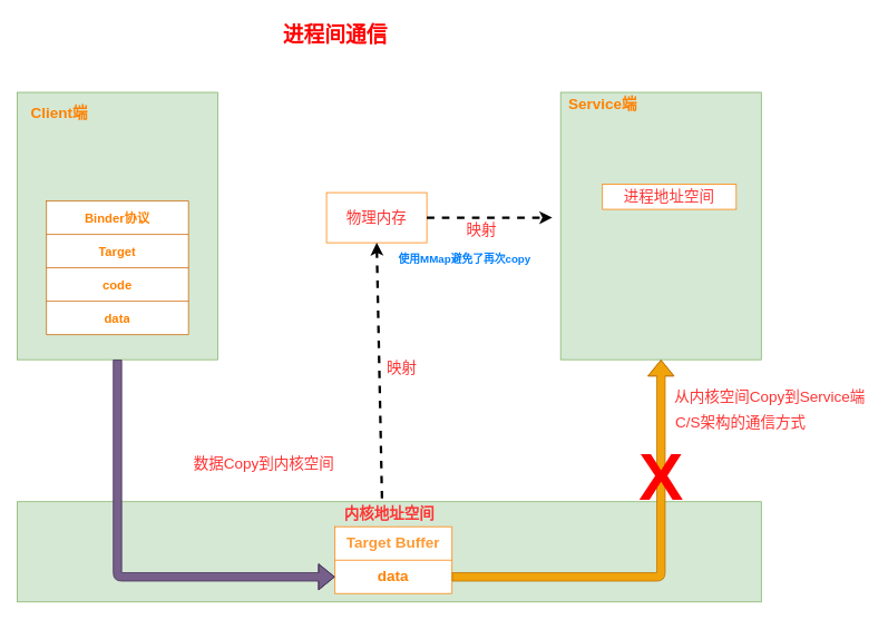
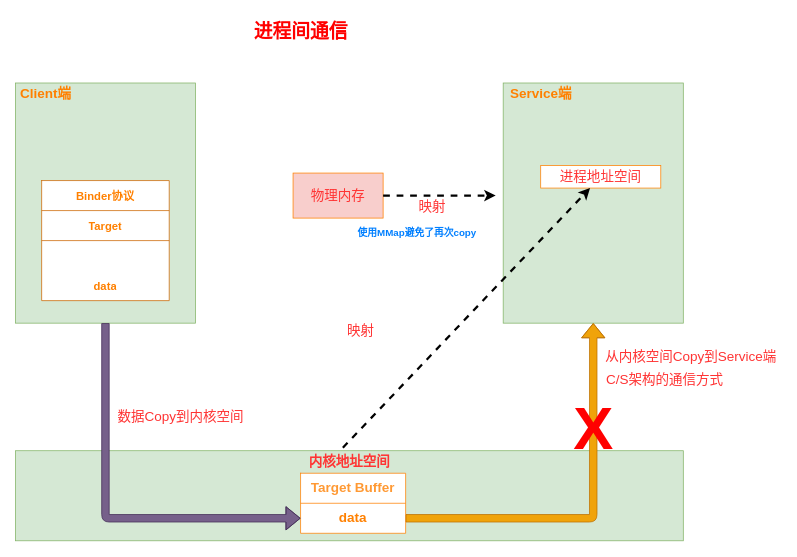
- <mxCell id="13" value="Client端" style="text;html=1;align=center;verticalAlign=middle;resizable=0;points=[];autosize=1;strokeColor=none;fontSize=18;fontColor=#FF8000;fontStyle=1" parent="1" vertex="1"><mxGeometry x="30" y="120" width="80" height="30" as="geometry" /></mxCell>
+ <mxCell id="13" value="Client端" style="text;html=1;align=center;verticalAlign=middle;resizable=0;points=[];autosize=1;strokeColor=none;fontSize=18;fontColor=#FF8000;fontStyle=1" parent="1" vertex="1"><mxGeometry x="20" y="110" width="80" height="30" as="geometry" /></mxCell>
- <mxCell id="29" value="物理内存" style="rounded=0;whiteSpace=wrap;html=1;fontSize=18;fontColor=#FF3333;strokeColor=#FF8000;" parent="1" vertex="1"><mxGeometry x="390" y="230" width="120" height="60" as="geometry" /></mxCell>
+ <mxCell id="29" value="物理内存" style="rounded=0;whiteSpace=wrap;html=1;fontSize=18;fontColor=#FF3333;strokeColor=#FF8000;fillColor=#f8cecc;" parent="1" vertex="1"><mxGeometry x="390" y="230" width="120" height="60" as="geometry" /></mxCell>
- <mxCell id="10" value="code" style="shape=partialRectangle;html=1;whiteSpace=wrap;connectable=0;overflow=hidden;fillColor=none;top=0;left=0;bottom=0;right=0;fontSize=15;fontStyle=1;fontColor=#FF8000;strokeColor=#CC6600;" parent="9" vertex="1"><mxGeometry width="170" height="40" as="geometry" /></mxCell>
- <mxCell id="30" value="" style="endArrow=classic;html=1;fontSize=18;fontColor=#FF3333;exitX=0.428;exitY=-0.133;exitDx=0;exitDy=0;exitPerimeter=0;entryX=0.5;entryY=1;entryDx=0;entryDy=0;dashed=1;strokeWidth=3;" parent="1" source="15" target="29" edge="1"><mxGeometry width="50" height="50" relative="1" as="geometry"><mxPoint x="440" y="480" as="sourcePoint" /><mxPoint x="490" y="430" as="targetPoint" /></mxGeometry></mxCell>
+ <mxCell id="30" value="" style="endArrow=classic;html=1;fontSize=18;fontColor=#FF3333;exitX=0.428;exitY=-0.133;exitDx=0;exitDy=0;exitPerimeter=0;dashed=1;strokeWidth=3;" parent="1" source="15" target="23" edge="1"><mxGeometry width="50" height="50" relative="1" as="geometry"><mxPoint x="440" y="480" as="sourcePoint" /><mxPoint x="490" y="430" as="targetPoint" /></mxGeometry></mxCell>
- <mxCell id="25" value="数据Copy到内核空间" style="text;html=1;align=center;verticalAlign=middle;resizable=0;points=[];autosize=1;strokeColor=none;fontSize=18;fontColor=#FF3333;" parent="1" vertex="1"><mxGeometry x="225" y="540" width="180" height="30" as="geometry" /></mxCell>
+ <mxCell id="25" value="数据Copy到内核空间" style="text;html=1;align=center;verticalAlign=middle;resizable=0;points=[];autosize=1;strokeColor=none;fontSize=18;fontColor=#FF3333;" parent="1" vertex="1"><mxGeometry x="150" y="540" width="180" height="30" as="geometry" /></mxCell>
